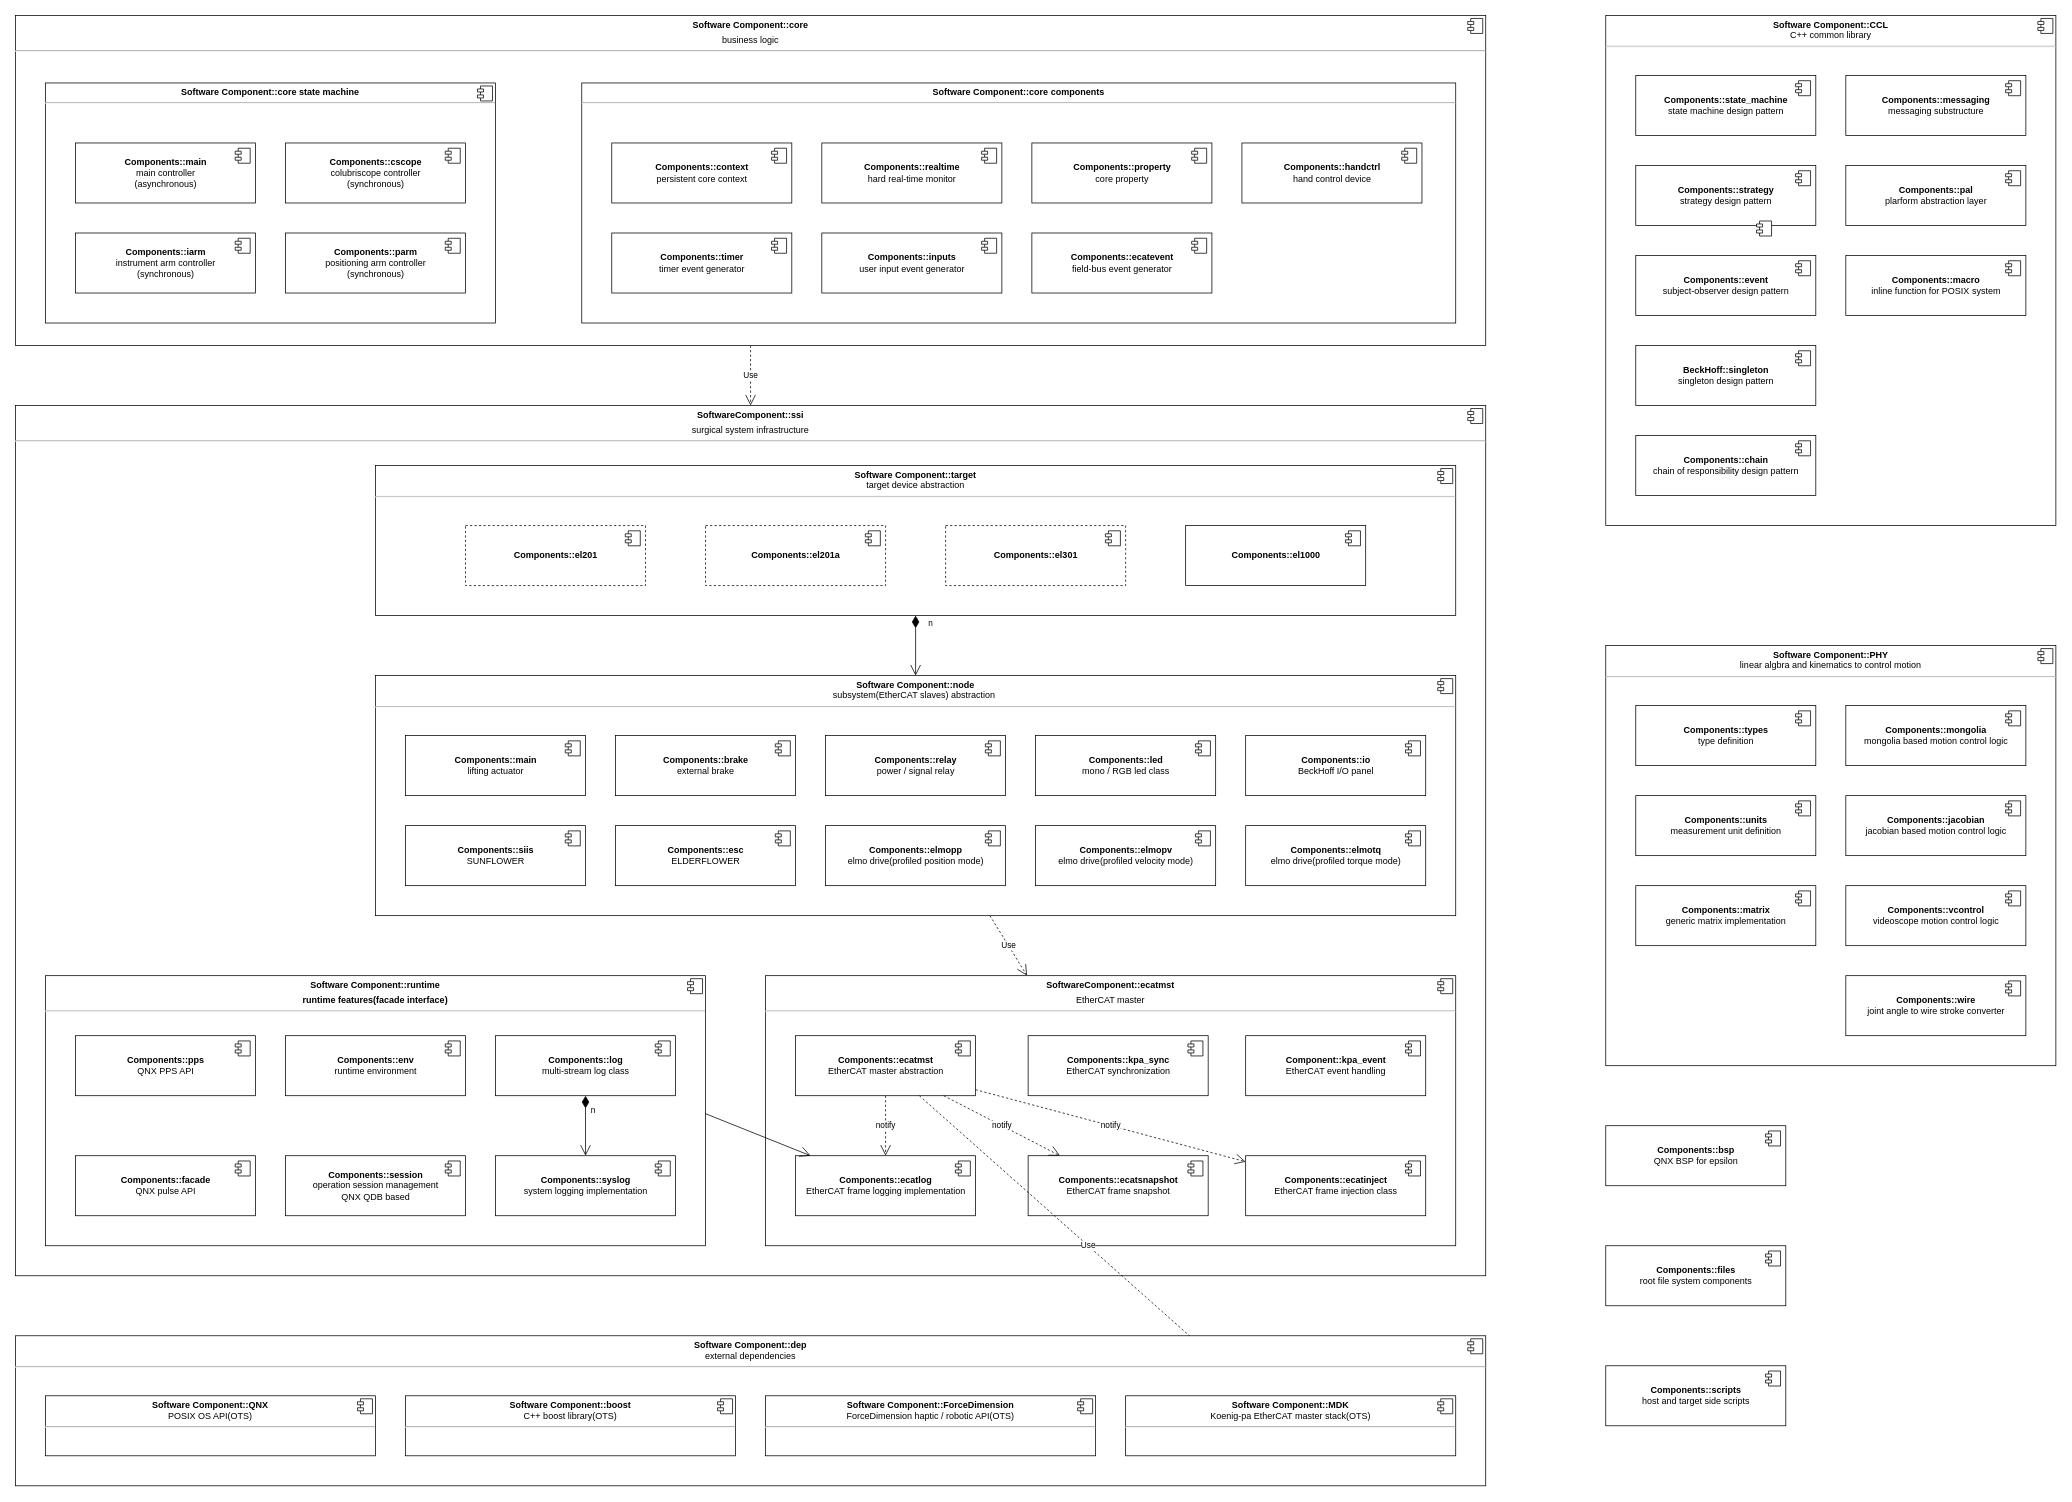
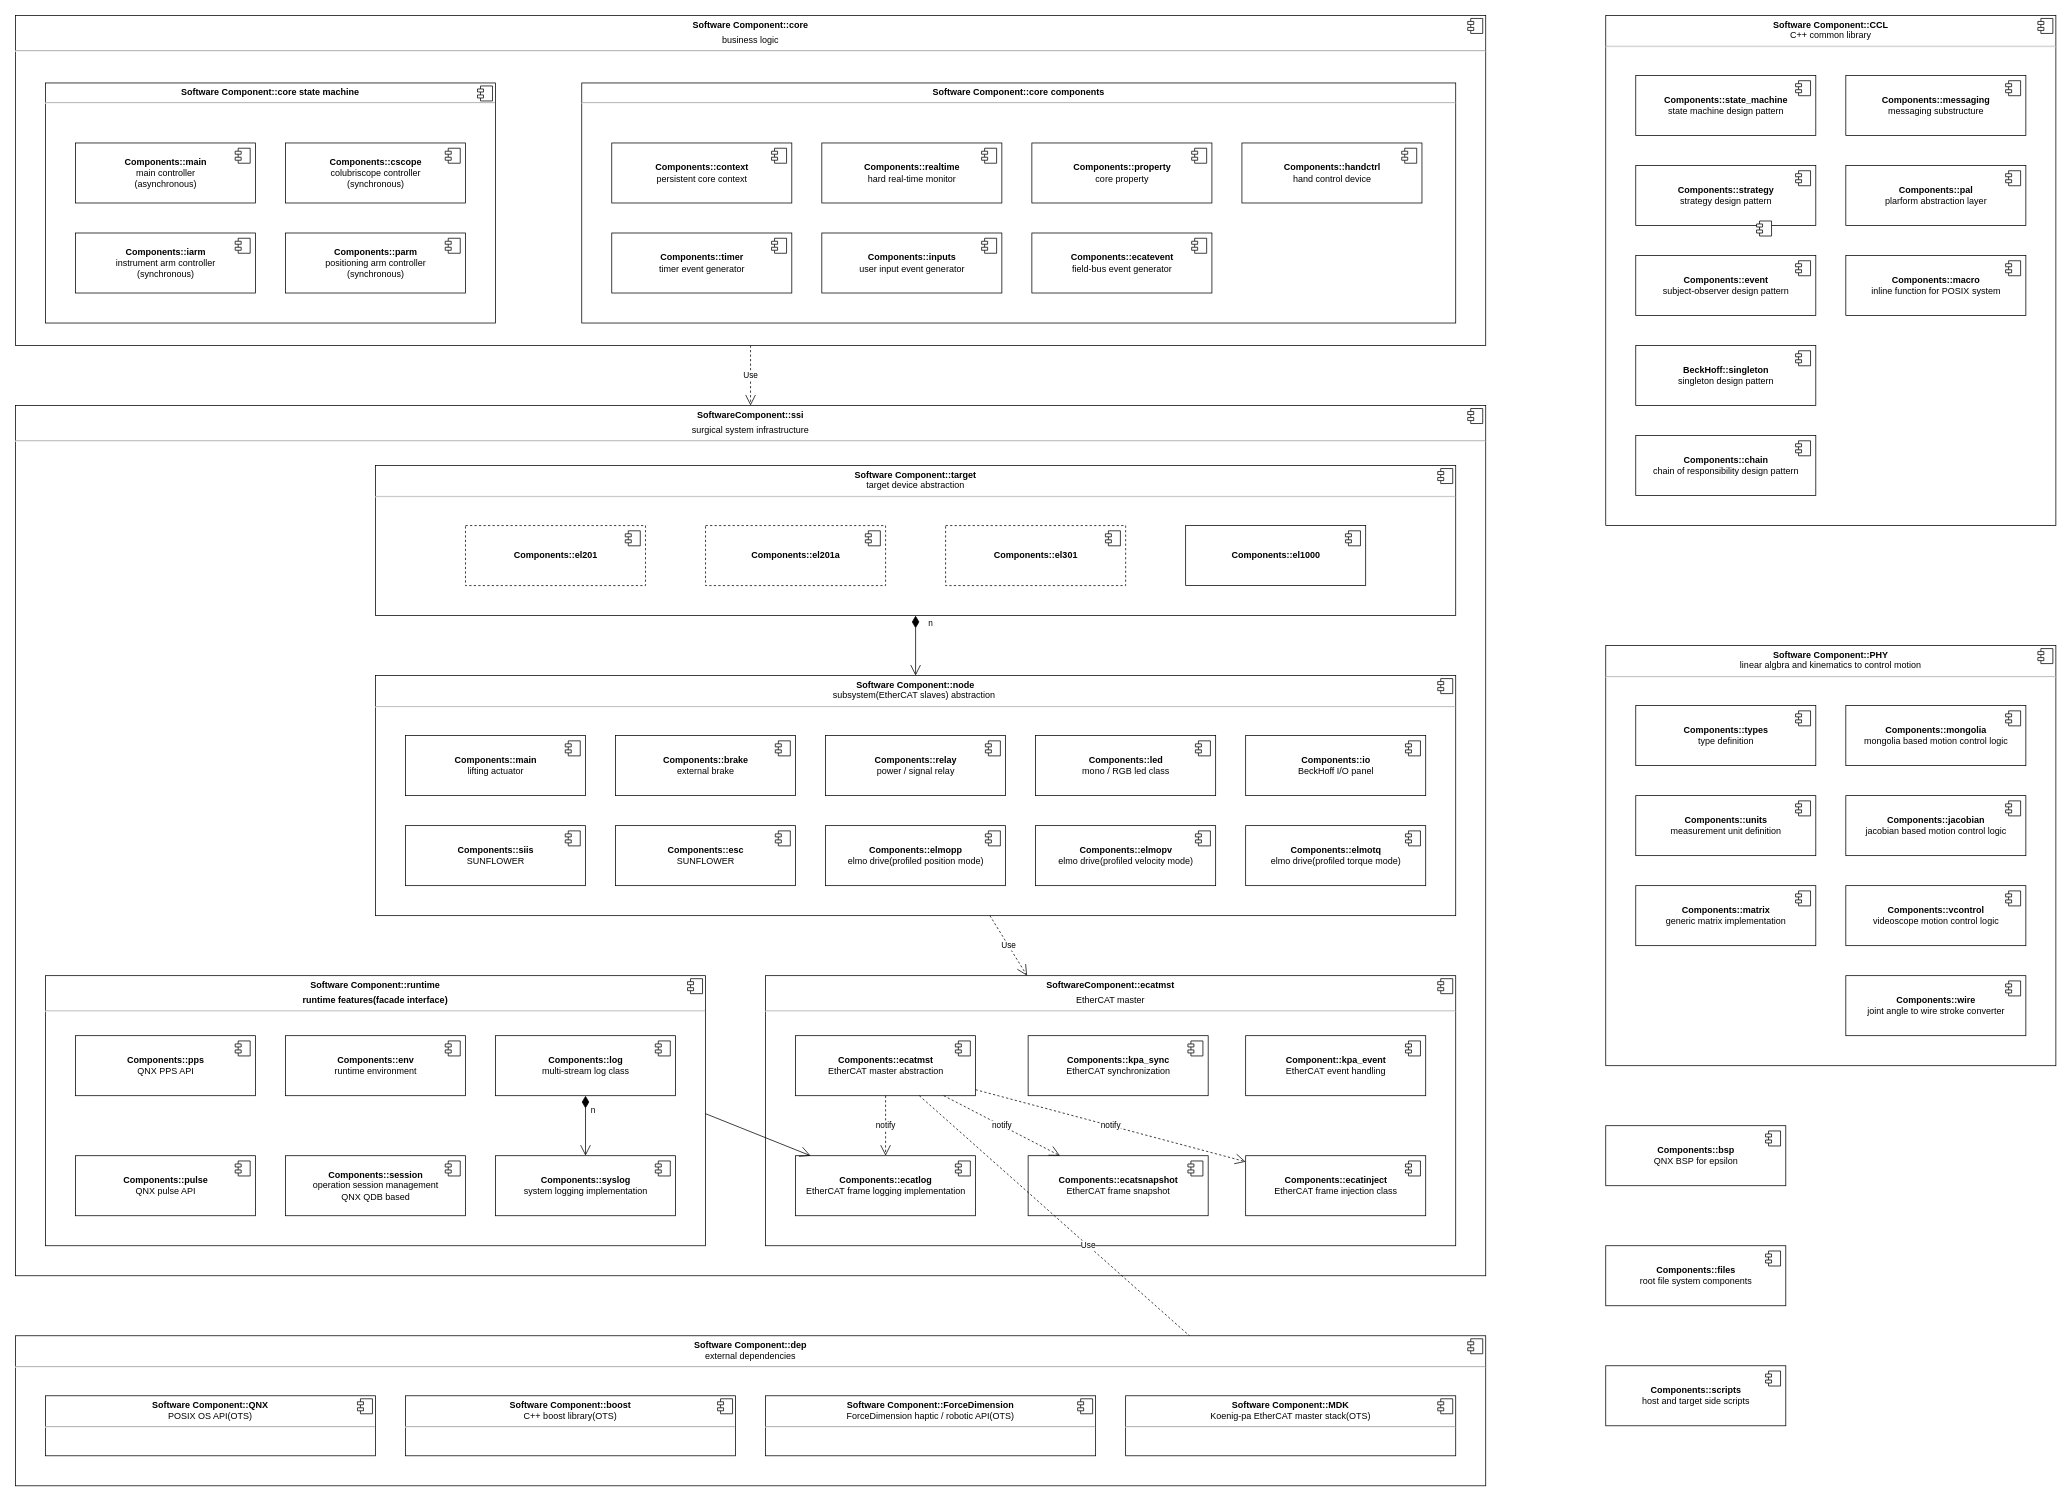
- <mxCell id="53" value="&lt;b&gt;Components::esc&lt;/b&gt;&lt;br&gt;ELDERFLOWER" style="html=1;dropTarget=0;" vertex="1" parent="40"><mxGeometry x="320" y="200" width="240" height="80" as="geometry" /></mxCell>
+ <mxCell id="53" value="&lt;b&gt;Components::esc&lt;/b&gt;&lt;br&gt;SUNFLOWER" style="html=1;dropTarget=0;" vertex="1" parent="40"><mxGeometry x="320" y="200" width="240" height="80" as="geometry" /></mxCell>
- <mxCell id="109" value="&lt;b&gt;Components::facade&lt;/b&gt;&lt;br&gt;QNX pulse API" style="html=1;dropTarget=0;" vertex="1" parent="95"><mxGeometry x="40" y="240" width="240" height="80" as="geometry" /></mxCell>
+ <mxCell id="109" value="&lt;b&gt;Components::pulse&lt;/b&gt;&lt;br&gt;QNX pulse API" style="html=1;dropTarget=0;" vertex="1" parent="95"><mxGeometry x="40" y="240" width="240" height="80" as="geometry" /></mxCell>
